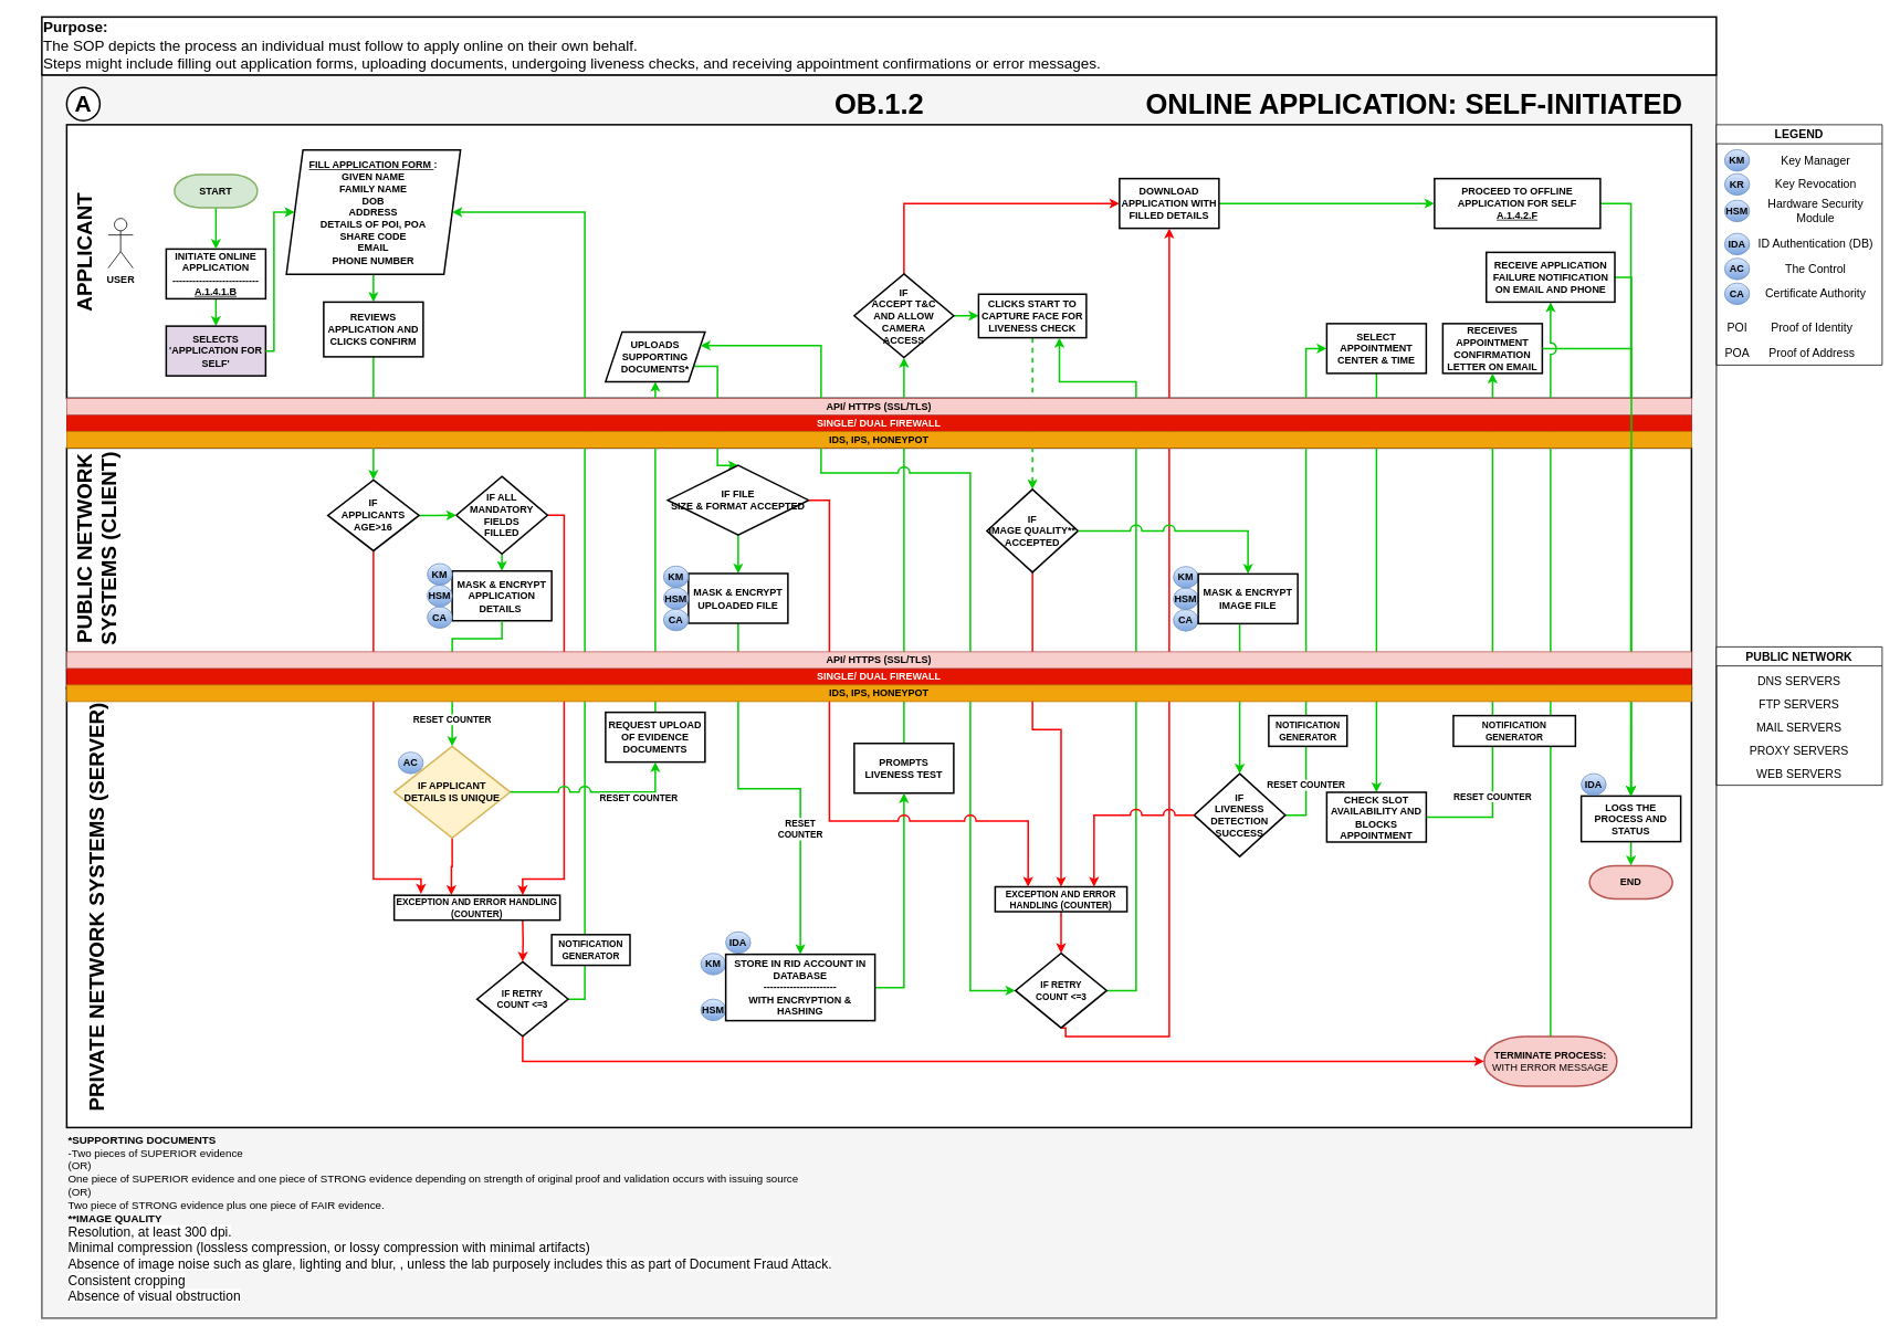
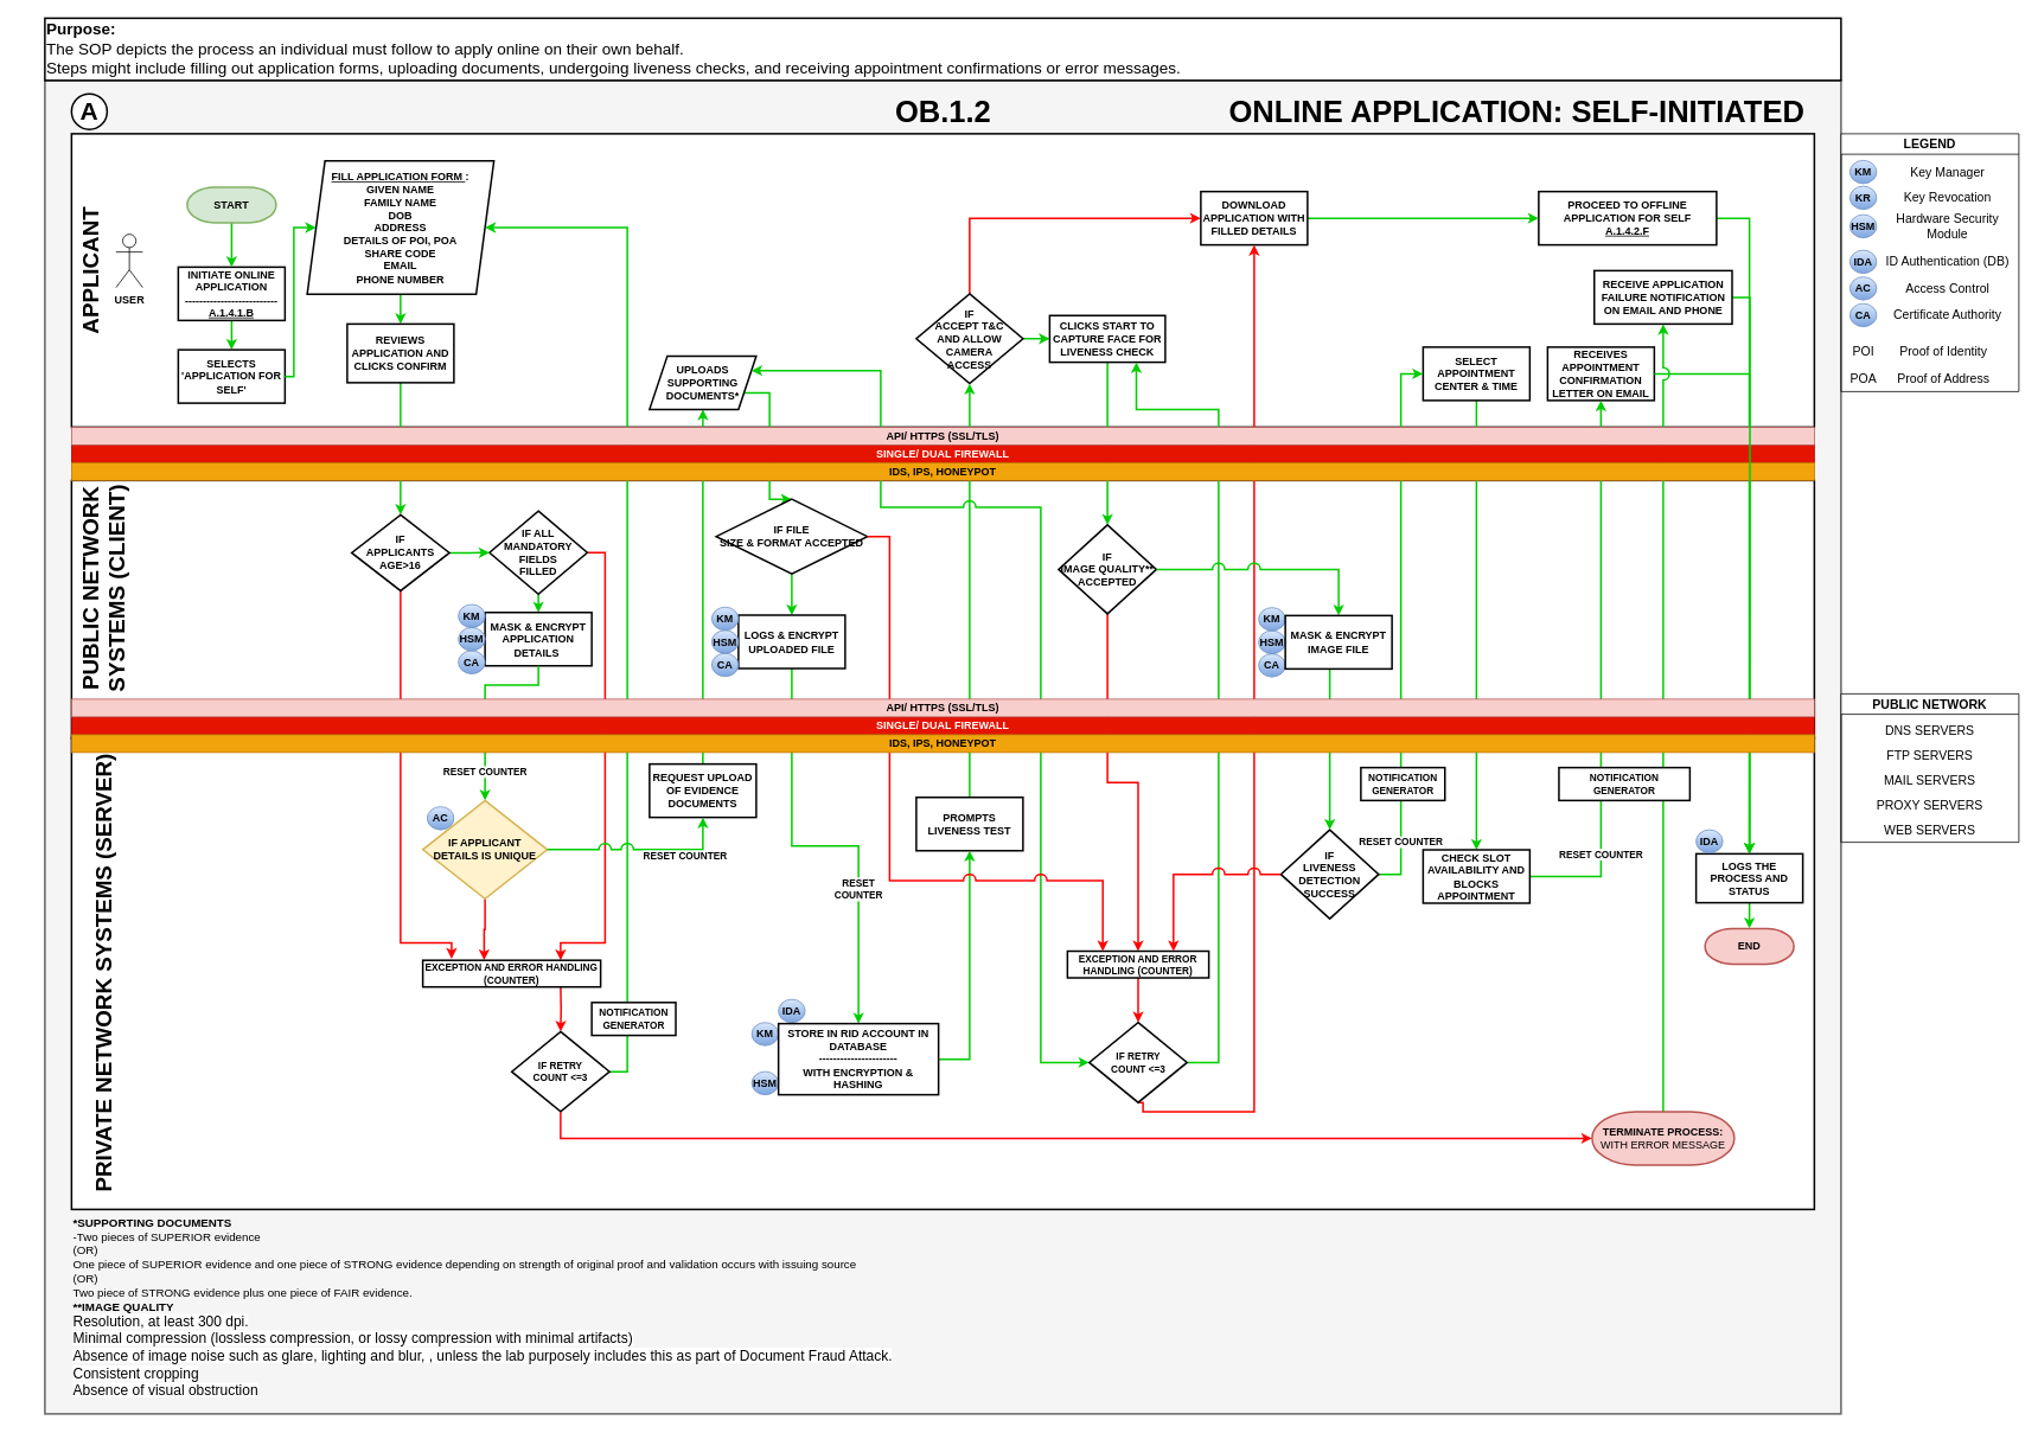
- <mxCell id="119" value="The Control" style="text;html=1;strokeColor=none;fillColor=none;align=center;verticalAlign=middle;whiteSpace=wrap;rounded=0;fontSize=14;" parent="109" vertex="1"><mxGeometry x="40" y="160" width="160" height="28" as="geometry" /></mxCell>
+ <mxCell id="119" value="Access Control" style="text;html=1;strokeColor=none;fillColor=none;align=center;verticalAlign=middle;whiteSpace=wrap;rounded=0;fontSize=14;" parent="109" vertex="1"><mxGeometry x="40" y="160" width="160" height="28" as="geometry" /></mxCell>
- <mxCell id="8" value="SELECTS 'APPLICATION FOR SELF'" style="rounded=0;whiteSpace=wrap;html=1;strokeWidth=2;fontStyle=1;fillColor=#e1d5e7;" parent="1" vertex="1"><mxGeometry x="200" y="393" width="120" height="60" as="geometry" /></mxCell>
+ <mxCell id="8" value="SELECTS 'APPLICATION FOR SELF'" style="rounded=0;whiteSpace=wrap;html=1;strokeWidth=2;fontStyle=1" parent="1" vertex="1"><mxGeometry x="200" y="393" width="120" height="60" as="geometry" /></mxCell>
- <mxCell id="26" style="edgeStyle=orthogonalEdgeStyle;rounded=0;orthogonalLoop=1;jettySize=auto;html=1;exitX=0.5;exitY=1;exitDx=0;exitDy=0;strokeColor=#00CC00;strokeWidth=2;fontStyle=1;dashed=1;" parent="1" source="27" target="49" edge="1"><mxGeometry relative="1" as="geometry" /></mxCell>
+ <mxCell id="26" style="edgeStyle=orthogonalEdgeStyle;rounded=0;orthogonalLoop=1;jettySize=auto;html=1;exitX=0.5;exitY=1;exitDx=0;exitDy=0;strokeColor=#00CC00;strokeWidth=2;fontStyle=1;" parent="1" source="27" target="49" edge="1"><mxGeometry relative="1" as="geometry" /></mxCell>
- <mxCell id="81" value="MASK &amp;amp; ENCRYPT UPLOADED FILE" style="rounded=0;whiteSpace=wrap;html=1;fontStyle=1;strokeWidth=2;" parent="80" vertex="1"><mxGeometry x="30" y="9" width="120" height="60" as="geometry" /></mxCell>
+ <mxCell id="81" value="LOGS &amp;amp; ENCRYPT UPLOADED FILE" style="rounded=0;whiteSpace=wrap;html=1;fontStyle=1;strokeWidth=2;" parent="80" vertex="1"><mxGeometry x="30" y="9" width="120" height="60" as="geometry" /></mxCell>
